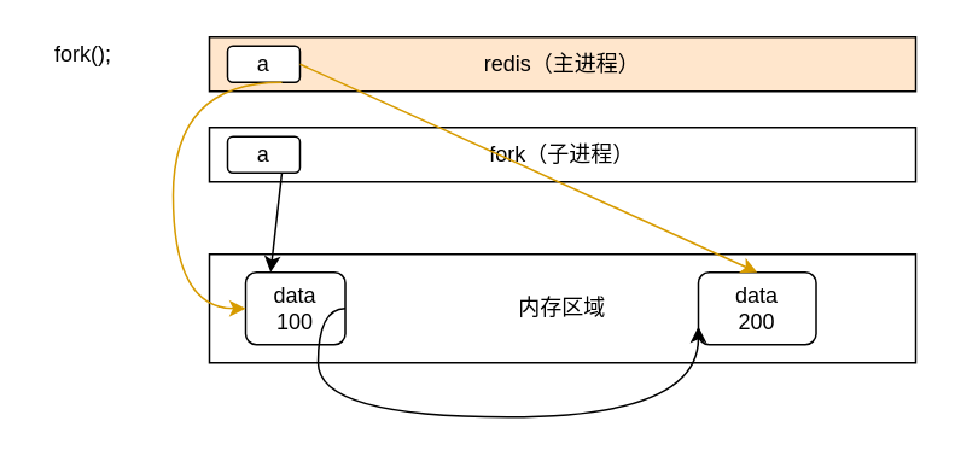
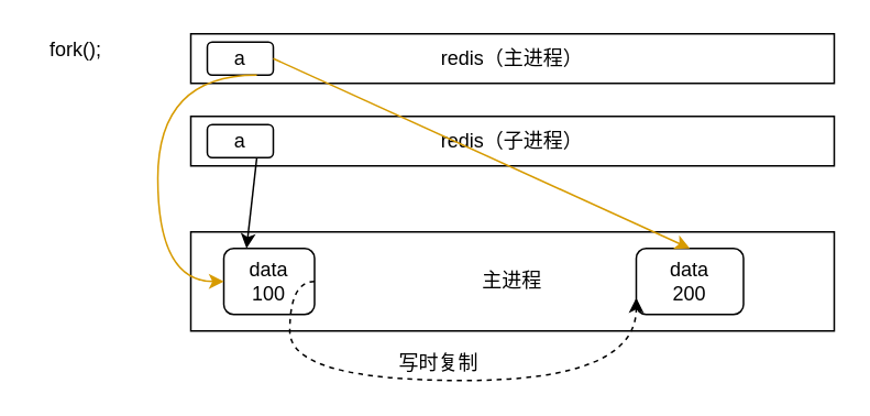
- <mxCell id="2" value="redis（主进程）" style="rounded=0;whiteSpace=wrap;html=1;fillColor=#ffe6cc;" vertex="1" parent="1"><mxGeometry x="115" y="20" width="390" height="30" as="geometry" /></mxCell>
+ <mxCell id="2" value="redis（主进程）" style="rounded=0;whiteSpace=wrap;html=1;" vertex="1" parent="1"><mxGeometry x="115" y="20" width="390" height="30" as="geometry" /></mxCell>
- <mxCell id="3" value="fork（子进程）" style="rounded=0;whiteSpace=wrap;html=1;" vertex="1" parent="1"><mxGeometry x="115" y="70" width="390" height="30" as="geometry" /></mxCell>
+ <mxCell id="3" value="redis（子进程）" style="rounded=0;whiteSpace=wrap;html=1;" vertex="1" parent="1"><mxGeometry x="115" y="70" width="390" height="30" as="geometry" /></mxCell>
- <mxCell id="4" value="内存区域" style="rounded=0;whiteSpace=wrap;html=1;" vertex="1" parent="1"><mxGeometry x="115" y="140" width="390" height="60" as="geometry" /></mxCell>
+ <mxCell id="4" value="主进程" style="rounded=0;whiteSpace=wrap;html=1;" vertex="1" parent="1"><mxGeometry x="115" y="140" width="390" height="60" as="geometry" /></mxCell>
+ <mxCell id="12" value="写时复制" style="text;html=1;align=center;verticalAlign=middle;resizable=0;points=[];autosize=1;" vertex="1" parent="1"><mxGeometry x="235" y="210" width="60" height="20" as="geometry" /></mxCell>
- <mxCell id="11" value="" style="endArrow=classic;html=1;exitX=1;exitY=0.5;exitDx=0;exitDy=0;entryX=0;entryY=0.75;entryDx=0;entryDy=0;edgeStyle=orthogonalEdgeStyle;curved=1;" edge="1" parent="1" source="7" target="10"><mxGeometry width="50" height="50" relative="1" as="geometry"><mxPoint x="165" y="105" as="sourcePoint" /><mxPoint x="155" y="160" as="targetPoint" /><Array as="points"><mxPoint x="175" y="230" /><mxPoint x="385" y="230" /></Array></mxGeometry></mxCell>
+ <mxCell id="11" value="" style="endArrow=classic;html=1;exitX=1;exitY=0.5;exitDx=0;exitDy=0;entryX=0;entryY=0.75;entryDx=0;entryDy=0;edgeStyle=orthogonalEdgeStyle;curved=1;dashed=1;" edge="1" parent="1" source="7" target="10"><mxGeometry width="50" height="50" relative="1" as="geometry"><mxPoint x="165" y="105" as="sourcePoint" /><mxPoint x="155" y="160" as="targetPoint" /><Array as="points"><mxPoint x="175" y="230" /><mxPoint x="385" y="230" /></Array></mxGeometry></mxCell>
